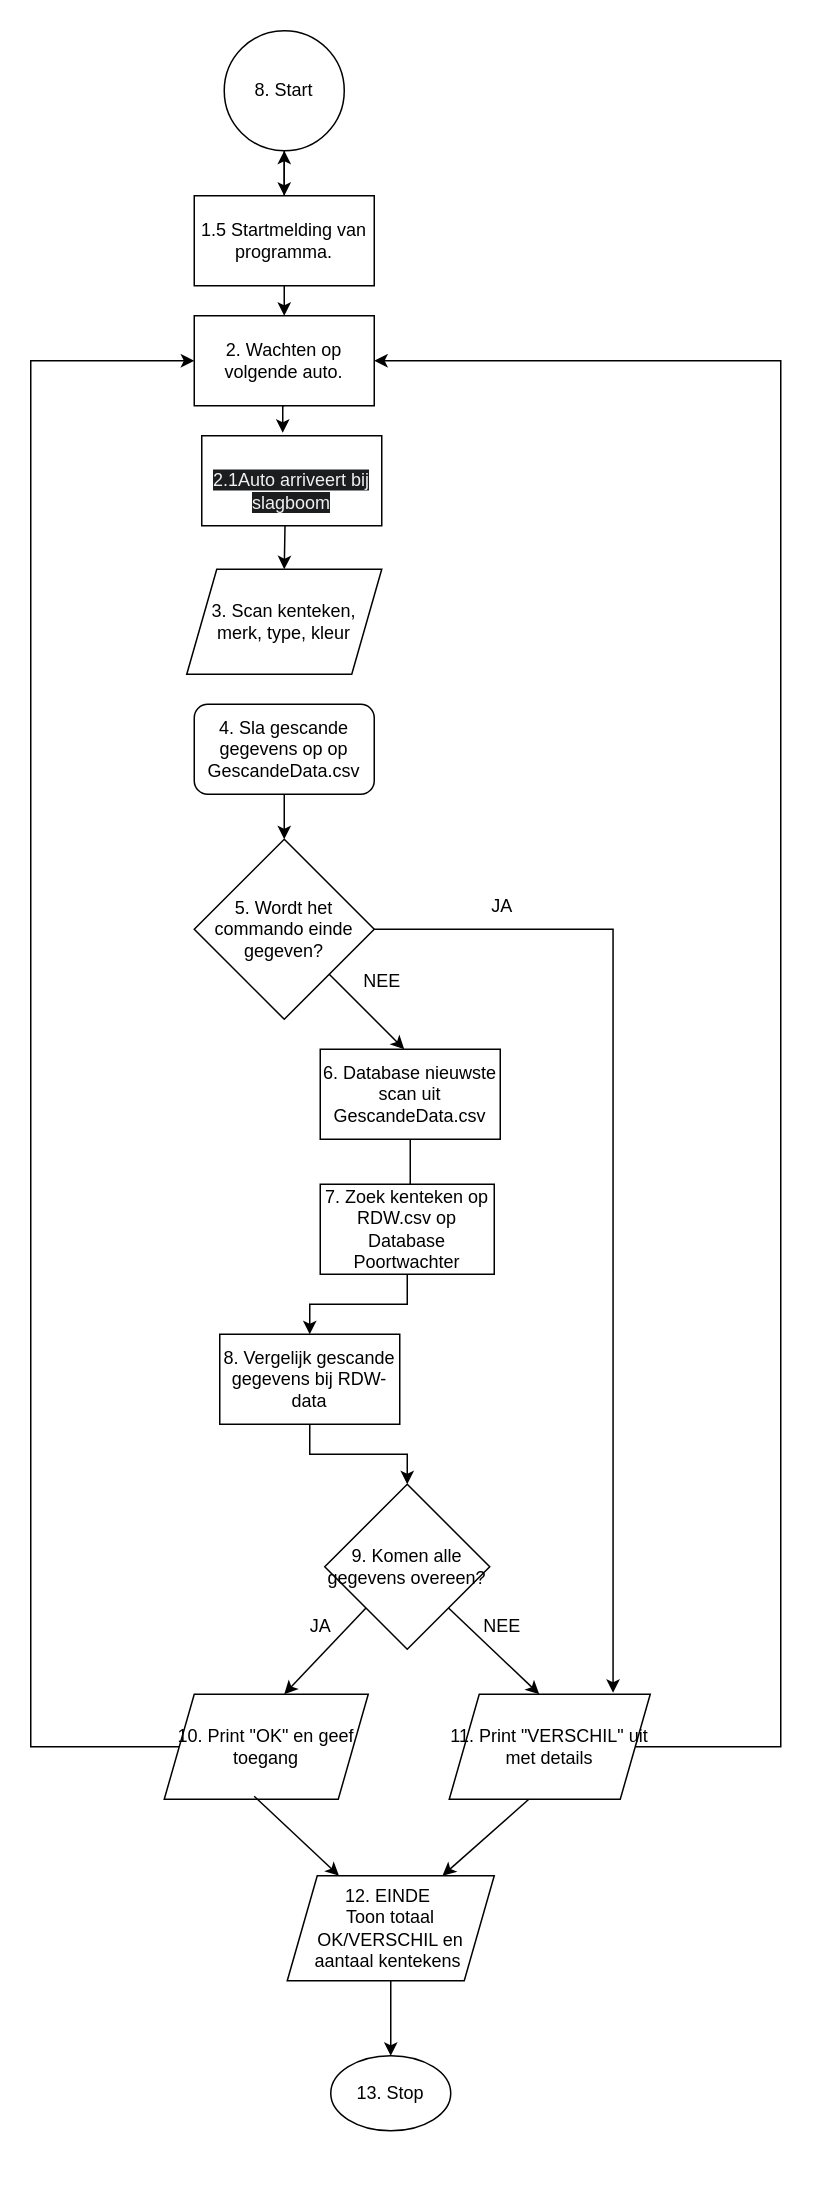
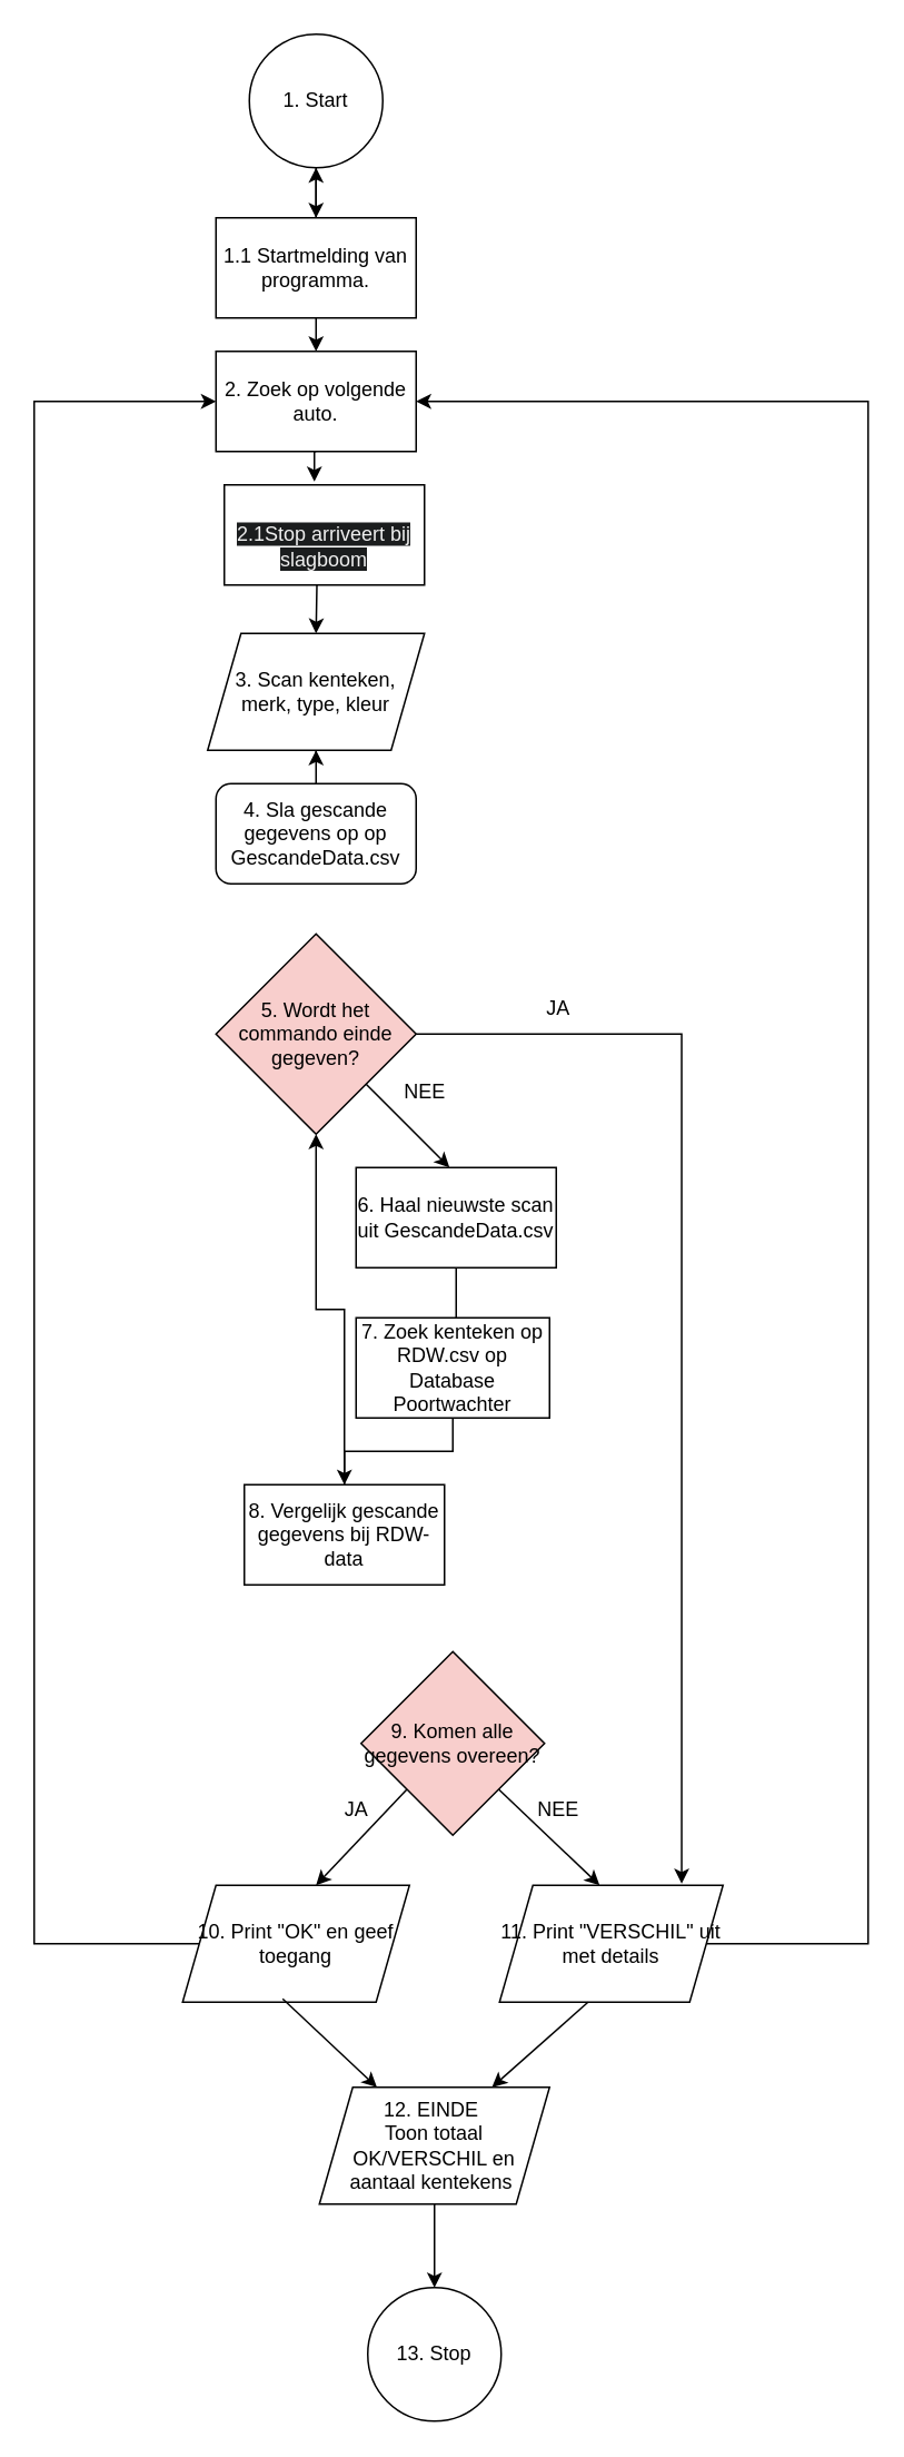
- <mxCell id="3" value="8. Start" style="ellipse;whiteSpace=wrap;html=1;" vertex="1" parent="1"><mxGeometry x="149" y="20" width="80" height="80" as="geometry" /></mxCell>
+ <mxCell id="3" value="1. Start" style="ellipse;whiteSpace=wrap;html=1;" vertex="1" parent="1"><mxGeometry x="149" y="20" width="80" height="80" as="geometry" /></mxCell>
- <mxCell id="32" value="1.5 Startmelding van programma." style="rounded=0;whiteSpace=wrap;html=1;" vertex="1" parent="1"><mxGeometry x="129" y="130" width="120" height="60" as="geometry" /></mxCell>
+ <mxCell id="32" value="1.1 Startmelding van programma." style="rounded=0;whiteSpace=wrap;html=1;" vertex="1" parent="1"><mxGeometry x="129" y="130" width="120" height="60" as="geometry" /></mxCell>
- <mxCell id="6" value="2. Wachten op volgende auto." style="rounded=0;whiteSpace=wrap;html=1;" vertex="1" parent="1"><mxGeometry x="129" y="210" width="120" height="60" as="geometry" /></mxCell>
+ <mxCell id="6" value="2. Zoek op volgende auto." style="rounded=0;whiteSpace=wrap;html=1;" vertex="1" parent="1"><mxGeometry x="129" y="210" width="120" height="60" as="geometry" /></mxCell>
- <mxCell id="33" value="&lt;br&gt;&lt;span style=&quot;color: rgb(240, 240, 240); font-family: Helvetica; font-size: 12px; font-style: normal; font-variant-ligatures: normal; font-variant-caps: normal; font-weight: 400; letter-spacing: normal; orphans: 2; text-align: center; text-indent: 0px; text-transform: none; widows: 2; word-spacing: 0px; -webkit-text-stroke-width: 0px; background-color: rgb(27, 29, 30); text-decoration-thickness: initial; text-decoration-style: initial; text-decoration-color: initial; float: none; display: inline !important;&quot;&gt;2.1Auto arriveert bij slagboom&lt;/span&gt;&lt;br&gt;" style="rounded=0;whiteSpace=wrap;html=1;" vertex="1" parent="1"><mxGeometry x="134" y="290" width="120" height="60" as="geometry" /></mxCell>
+ <mxCell id="33" value="&lt;br&gt;&lt;span style=&quot;color: rgb(240, 240, 240); font-family: Helvetica; font-size: 12px; font-style: normal; font-variant-ligatures: normal; font-variant-caps: normal; font-weight: 400; letter-spacing: normal; orphans: 2; text-align: center; text-indent: 0px; text-transform: none; widows: 2; word-spacing: 0px; -webkit-text-stroke-width: 0px; background-color: rgb(27, 29, 30); text-decoration-thickness: initial; text-decoration-style: initial; text-decoration-color: initial; float: none; display: inline !important;&quot;&gt;2.1Stop arriveert bij slagboom&lt;/span&gt;&lt;br&gt;" style="rounded=0;whiteSpace=wrap;html=1;" vertex="1" parent="1"><mxGeometry x="134" y="290" width="120" height="60" as="geometry" /></mxCell>
- <mxCell id="8" value="" style="edgeStyle=orthogonalEdgeStyle;rounded=0;orthogonalLoop=1;jettySize=auto;html=1;" edge="1" parent="1" source="9" target="11"><mxGeometry relative="1" as="geometry" /></mxCell>
+ <mxCell id="8" value="" style="edgeStyle=orthogonalEdgeStyle;rounded=0;orthogonalLoop=1;jettySize=auto;html=1;" edge="1" parent="1" source="9" target="7"><mxGeometry relative="1" as="geometry" /></mxCell>
- <mxCell id="11" value="5. Wordt het commando einde gegeven?" style="rhombus;whiteSpace=wrap;html=1;" vertex="1" parent="1"><mxGeometry x="129" y="559" width="120" height="120" as="geometry" /></mxCell>
+ <mxCell id="11" value="5. Wordt het commando einde gegeven?" style="rhombus;whiteSpace=wrap;html=1;fillColor=#f8cecc;" vertex="1" parent="1"><mxGeometry x="129" y="559" width="120" height="120" as="geometry" /></mxCell>
- <mxCell id="16" value="6. Database nieuwste scan uit GescandeData.csv" style="rounded=0;whiteSpace=wrap;html=1;" vertex="1" parent="1"><mxGeometry x="213" y="699" width="120" height="60" as="geometry" /></mxCell>
+ <mxCell id="16" value="6. Haal nieuwste scan uit GescandeData.csv" style="rounded=0;whiteSpace=wrap;html=1;" vertex="1" parent="1"><mxGeometry x="213" y="699" width="120" height="60" as="geometry" /></mxCell>
- <mxCell id="19" style="edgeStyle=orthogonalEdgeStyle;rounded=0;orthogonalLoop=1;jettySize=auto;html=1;entryX=0.5;entryY=0;entryDx=0;entryDy=0;" edge="1" parent="1" source="20" target="21"><mxGeometry relative="1" as="geometry" /></mxCell>
+ <mxCell id="19" style="edgeStyle=orthogonalEdgeStyle;rounded=0;orthogonalLoop=1;jettySize=auto;html=1;" edge="1" parent="1" source="20" target="11"><mxGeometry relative="1" as="geometry" /></mxCell>
- <mxCell id="21" value="9. Komen alle gegevens overeen?" style="rhombus;whiteSpace=wrap;html=1;" vertex="1" parent="1"><mxGeometry x="216" y="989" width="110" height="110" as="geometry" /></mxCell>
+ <mxCell id="21" value="9. Komen alle gegevens overeen?" style="rhombus;whiteSpace=wrap;html=1;fillColor=#f8cecc;" vertex="1" parent="1"><mxGeometry x="216" y="989" width="110" height="110" as="geometry" /></mxCell>
- <mxCell id="38" value="13. Stop" style="ellipse;whiteSpace=wrap;html=1;aspect=fixed;" vertex="1" parent="1"><mxGeometry x="220" y="1370" width="80" height="50" as="geometry" /></mxCell>
+ <mxCell id="38" value="13. Stop" style="ellipse;whiteSpace=wrap;html=1;aspect=fixed;" vertex="1" parent="1"><mxGeometry x="220" y="1370" width="80" height="80" as="geometry" /></mxCell>
